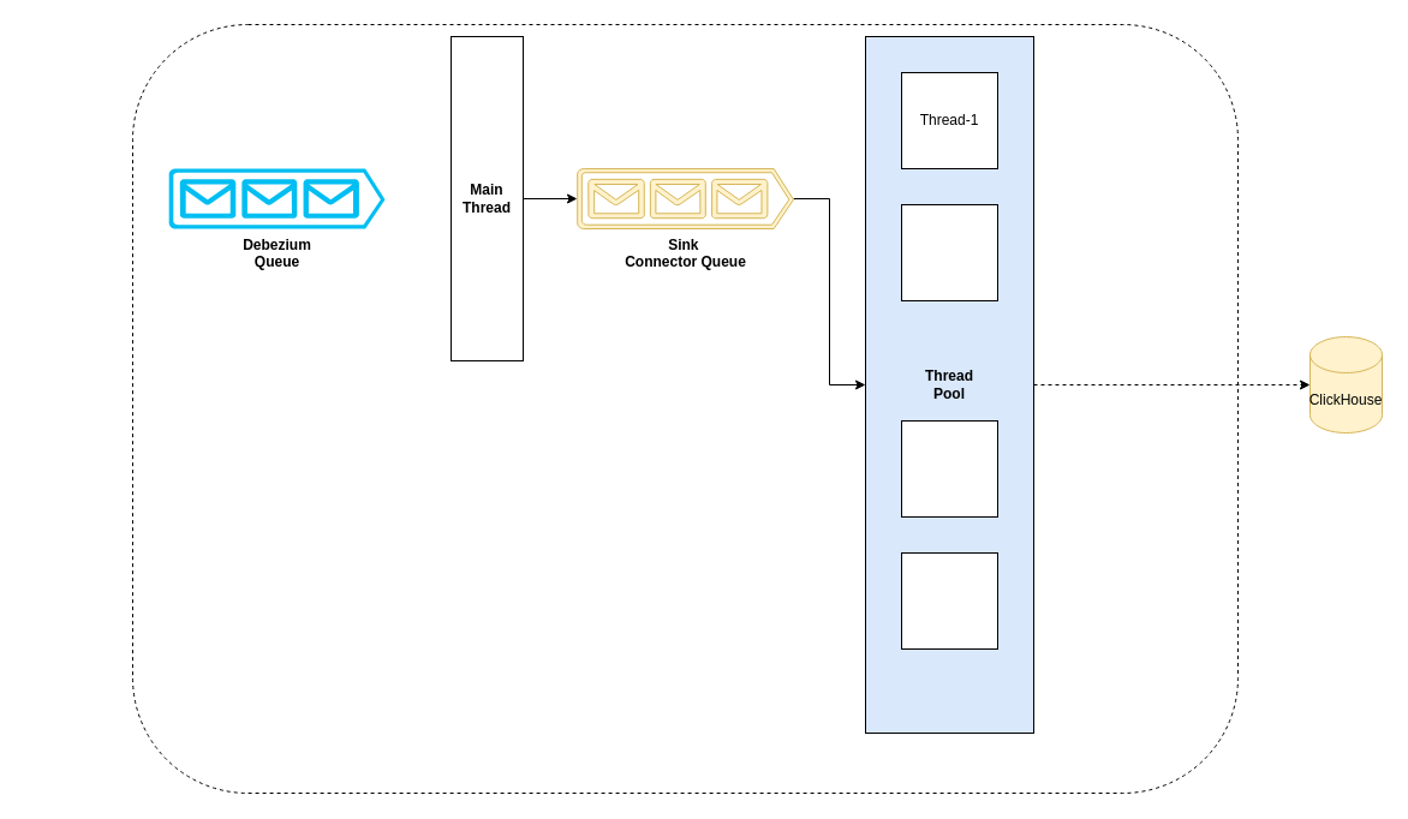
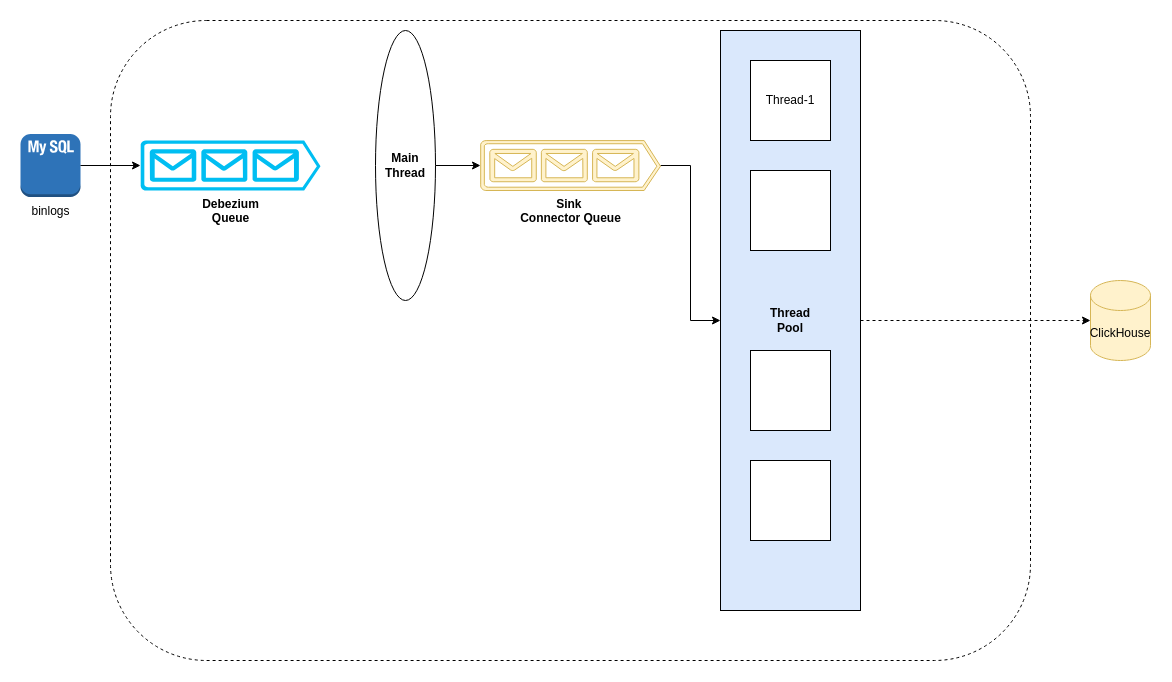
+ <mxCell id="2" value="binlogs" style="outlineConnect=0;dashed=0;verticalLabelPosition=bottom;verticalAlign=top;align=center;html=1;shape=mxgraph.aws3.mysql_db_instance_2;fillColor=#2E73B8;gradientColor=none;" vertex="1" parent="1"><mxGeometry x="20" y="133.5" width="60" height="63" as="geometry" /></mxCell>
+ <mxCell id="7" style="edgeStyle=orthogonalEdgeStyle;rounded=0;orthogonalLoop=1;jettySize=auto;html=1;entryX=0;entryY=0.5;entryDx=0;entryDy=0;entryPerimeter=0;" edge="1" parent="1" source="2" target="4"><mxGeometry relative="1" as="geometry" /></mxCell>
- <mxCell id="9" value="&lt;b&gt;Main&lt;br&gt;Thread&lt;/b&gt;" style="whiteSpace=wrap;html=1;" vertex="1" parent="1"><mxGeometry x="375" y="30" width="60" height="270" as="geometry" /></mxCell>
+ <mxCell id="9" value="&lt;b&gt;Main&lt;br&gt;Thread&lt;/b&gt;" style="ellipse;whiteSpace=wrap;html=1;" vertex="1" parent="1"><mxGeometry x="375" y="30" width="60" height="270" as="geometry" /></mxCell>
